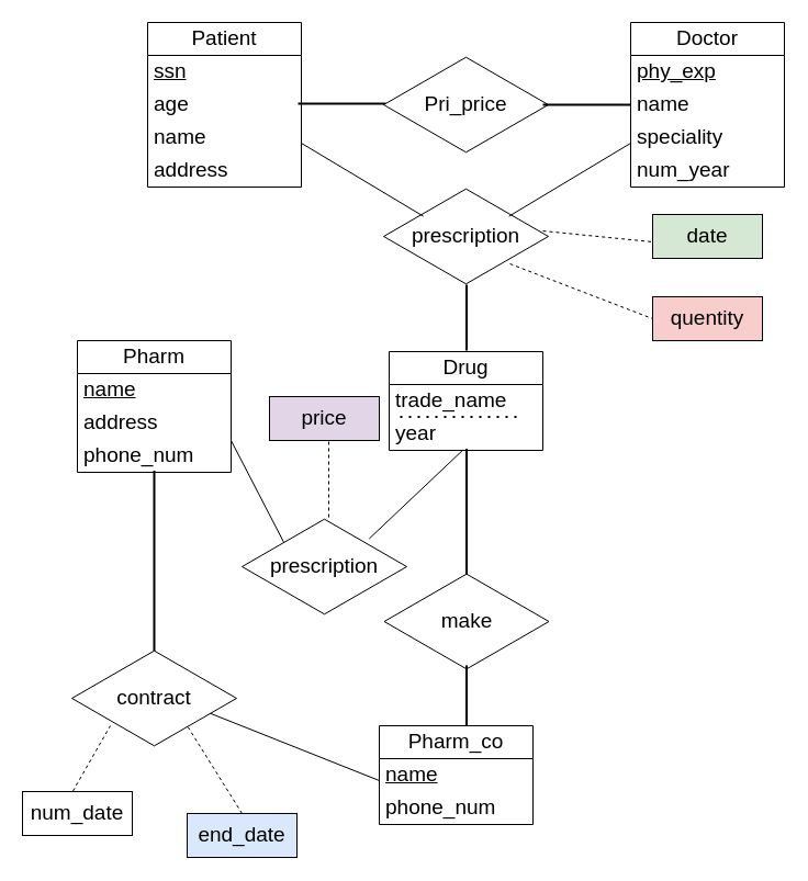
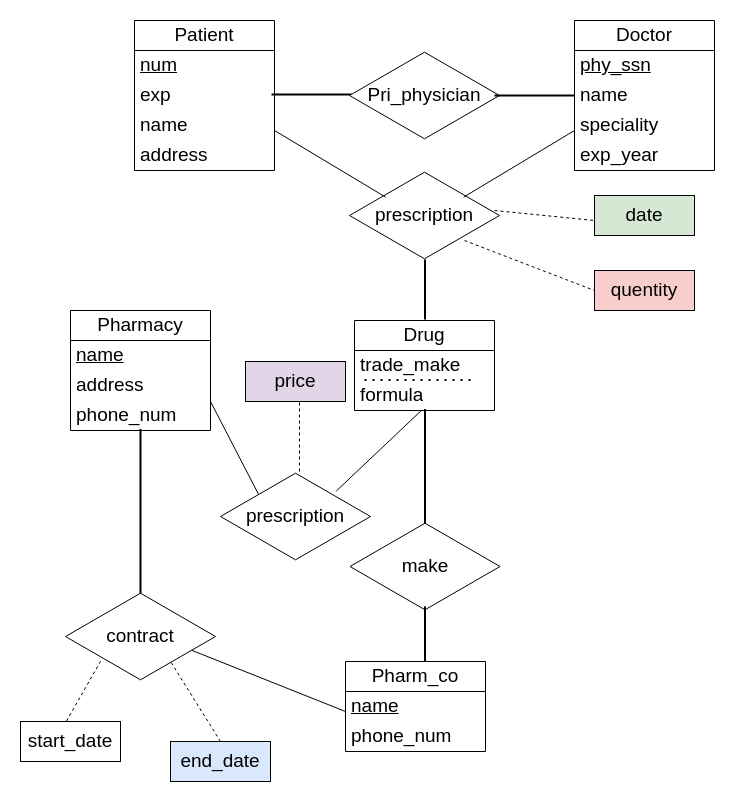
- <mxCell id="3" value="ssn" style="text;strokeColor=none;fillColor=none;align=left;verticalAlign=middle;spacingLeft=4;spacingRight=4;overflow=hidden;points=[[0,0.5],[1,0.5]];portConstraint=eastwest;rotatable=0;whiteSpace=wrap;html=1;fontStyle=4;fontSize=19;" vertex="1" parent="2"><mxGeometry y="30" width="140" height="30" as="geometry" /></mxCell>
+ <mxCell id="3" value="num" style="text;strokeColor=none;fillColor=none;align=left;verticalAlign=middle;spacingLeft=4;spacingRight=4;overflow=hidden;points=[[0,0.5],[1,0.5]];portConstraint=eastwest;rotatable=0;whiteSpace=wrap;html=1;fontStyle=4;fontSize=19;" vertex="1" parent="2"><mxGeometry y="30" width="140" height="30" as="geometry" /></mxCell>
- <mxCell id="8" value="phy_exp" style="text;strokeColor=none;fillColor=none;align=left;verticalAlign=middle;spacingLeft=4;spacingRight=4;overflow=hidden;points=[[0,0.5],[1,0.5]];portConstraint=eastwest;rotatable=0;whiteSpace=wrap;html=1;fontStyle=4;fontSize=19;" vertex="1" parent="7"><mxGeometry y="30" width="140" height="30" as="geometry" /></mxCell>
+ <mxCell id="8" value="phy_ssn" style="text;strokeColor=none;fillColor=none;align=left;verticalAlign=middle;spacingLeft=4;spacingRight=4;overflow=hidden;points=[[0,0.5],[1,0.5]];portConstraint=eastwest;rotatable=0;whiteSpace=wrap;html=1;fontStyle=4;fontSize=19;" vertex="1" parent="7"><mxGeometry y="30" width="140" height="30" as="geometry" /></mxCell>
- <mxCell id="4" value="age" style="text;strokeColor=none;fillColor=none;align=left;verticalAlign=middle;spacingLeft=4;spacingRight=4;overflow=hidden;points=[[0,0.5],[1,0.5]];portConstraint=eastwest;rotatable=0;whiteSpace=wrap;html=1;fontSize=19;" vertex="1" parent="2"><mxGeometry y="60" width="140" height="30" as="geometry" /></mxCell>
+ <mxCell id="4" value="exp" style="text;strokeColor=none;fillColor=none;align=left;verticalAlign=middle;spacingLeft=4;spacingRight=4;overflow=hidden;points=[[0,0.5],[1,0.5]];portConstraint=eastwest;rotatable=0;whiteSpace=wrap;html=1;fontSize=19;" vertex="1" parent="2"><mxGeometry y="60" width="140" height="30" as="geometry" /></mxCell>
- <mxCell id="24" value="Pri_price" style="html=1;whiteSpace=wrap;aspect=fixed;shape=isoRectangle;fontSize=19;" vertex="1" parent="1"><mxGeometry x="349" y="50" width="150" height="90" as="geometry" /></mxCell>
+ <mxCell id="24" value="Pri_physician" style="html=1;whiteSpace=wrap;aspect=fixed;shape=isoRectangle;fontSize=19;" vertex="1" parent="1"><mxGeometry x="349" y="50" width="150" height="90" as="geometry" /></mxCell>
- <mxCell id="11" value="num_year" style="text;strokeColor=none;fillColor=none;align=left;verticalAlign=middle;spacingLeft=4;spacingRight=4;overflow=hidden;points=[[0,0.5],[1,0.5]];portConstraint=eastwest;rotatable=0;whiteSpace=wrap;html=1;fontSize=19;" vertex="1" parent="7"><mxGeometry y="120" width="140" height="30" as="geometry" /></mxCell>
+ <mxCell id="11" value="exp_year" style="text;strokeColor=none;fillColor=none;align=left;verticalAlign=middle;spacingLeft=4;spacingRight=4;overflow=hidden;points=[[0,0.5],[1,0.5]];portConstraint=eastwest;rotatable=0;whiteSpace=wrap;html=1;fontSize=19;" vertex="1" parent="7"><mxGeometry y="120" width="140" height="30" as="geometry" /></mxCell>
- <mxCell id="12" value="Pharm" style="swimlane;fontStyle=0;childLayout=stackLayout;horizontal=1;startSize=30;horizontalStack=0;resizeParent=1;resizeParentMax=0;resizeLast=0;collapsible=1;marginBottom=0;whiteSpace=wrap;html=1;fontSize=19;" vertex="1" parent="1"><mxGeometry x="70" y="310" width="140" height="120" as="geometry" /></mxCell>
+ <mxCell id="12" value="Pharmacy" style="swimlane;fontStyle=0;childLayout=stackLayout;horizontal=1;startSize=30;horizontalStack=0;resizeParent=1;resizeParentMax=0;resizeLast=0;collapsible=1;marginBottom=0;whiteSpace=wrap;html=1;fontSize=19;" vertex="1" parent="1"><mxGeometry x="70" y="310" width="140" height="120" as="geometry" /></mxCell>
- <mxCell id="20" value="trade_name" style="text;strokeColor=none;fillColor=none;align=left;verticalAlign=middle;spacingLeft=4;spacingRight=4;overflow=hidden;points=[[0,0.5],[1,0.5]];portConstraint=eastwest;rotatable=0;whiteSpace=wrap;html=1;fontStyle=0;fontSize=19;" vertex="1" parent="19"><mxGeometry y="30" width="140" height="30" as="geometry" /></mxCell>
+ <mxCell id="20" value="trade_make" style="text;strokeColor=none;fillColor=none;align=left;verticalAlign=middle;spacingLeft=4;spacingRight=4;overflow=hidden;points=[[0,0.5],[1,0.5]];portConstraint=eastwest;rotatable=0;whiteSpace=wrap;html=1;fontStyle=0;fontSize=19;" vertex="1" parent="19"><mxGeometry y="30" width="140" height="30" as="geometry" /></mxCell>
- <mxCell id="22" value="year" style="text;strokeColor=none;fillColor=none;align=left;verticalAlign=middle;spacingLeft=4;spacingRight=4;overflow=hidden;points=[[0,0.5],[1,0.5]];portConstraint=eastwest;rotatable=0;whiteSpace=wrap;html=1;fontSize=19;" vertex="1" parent="19"><mxGeometry y="60" width="140" height="30" as="geometry" /></mxCell>
+ <mxCell id="22" value="formula" style="text;strokeColor=none;fillColor=none;align=left;verticalAlign=middle;spacingLeft=4;spacingRight=4;overflow=hidden;points=[[0,0.5],[1,0.5]];portConstraint=eastwest;rotatable=0;whiteSpace=wrap;html=1;fontSize=19;" vertex="1" parent="19"><mxGeometry y="60" width="140" height="30" as="geometry" /></mxCell>
- <mxCell id="43" value="num_date" style="rounded=0;whiteSpace=wrap;html=1;fontSize=19;" vertex="1" parent="1"><mxGeometry x="20" y="721" width="100" height="40" as="geometry" /></mxCell>
+ <mxCell id="43" value="start_date" style="rounded=0;whiteSpace=wrap;html=1;fontSize=19;" vertex="1" parent="1"><mxGeometry x="20" y="721" width="100" height="40" as="geometry" /></mxCell>
